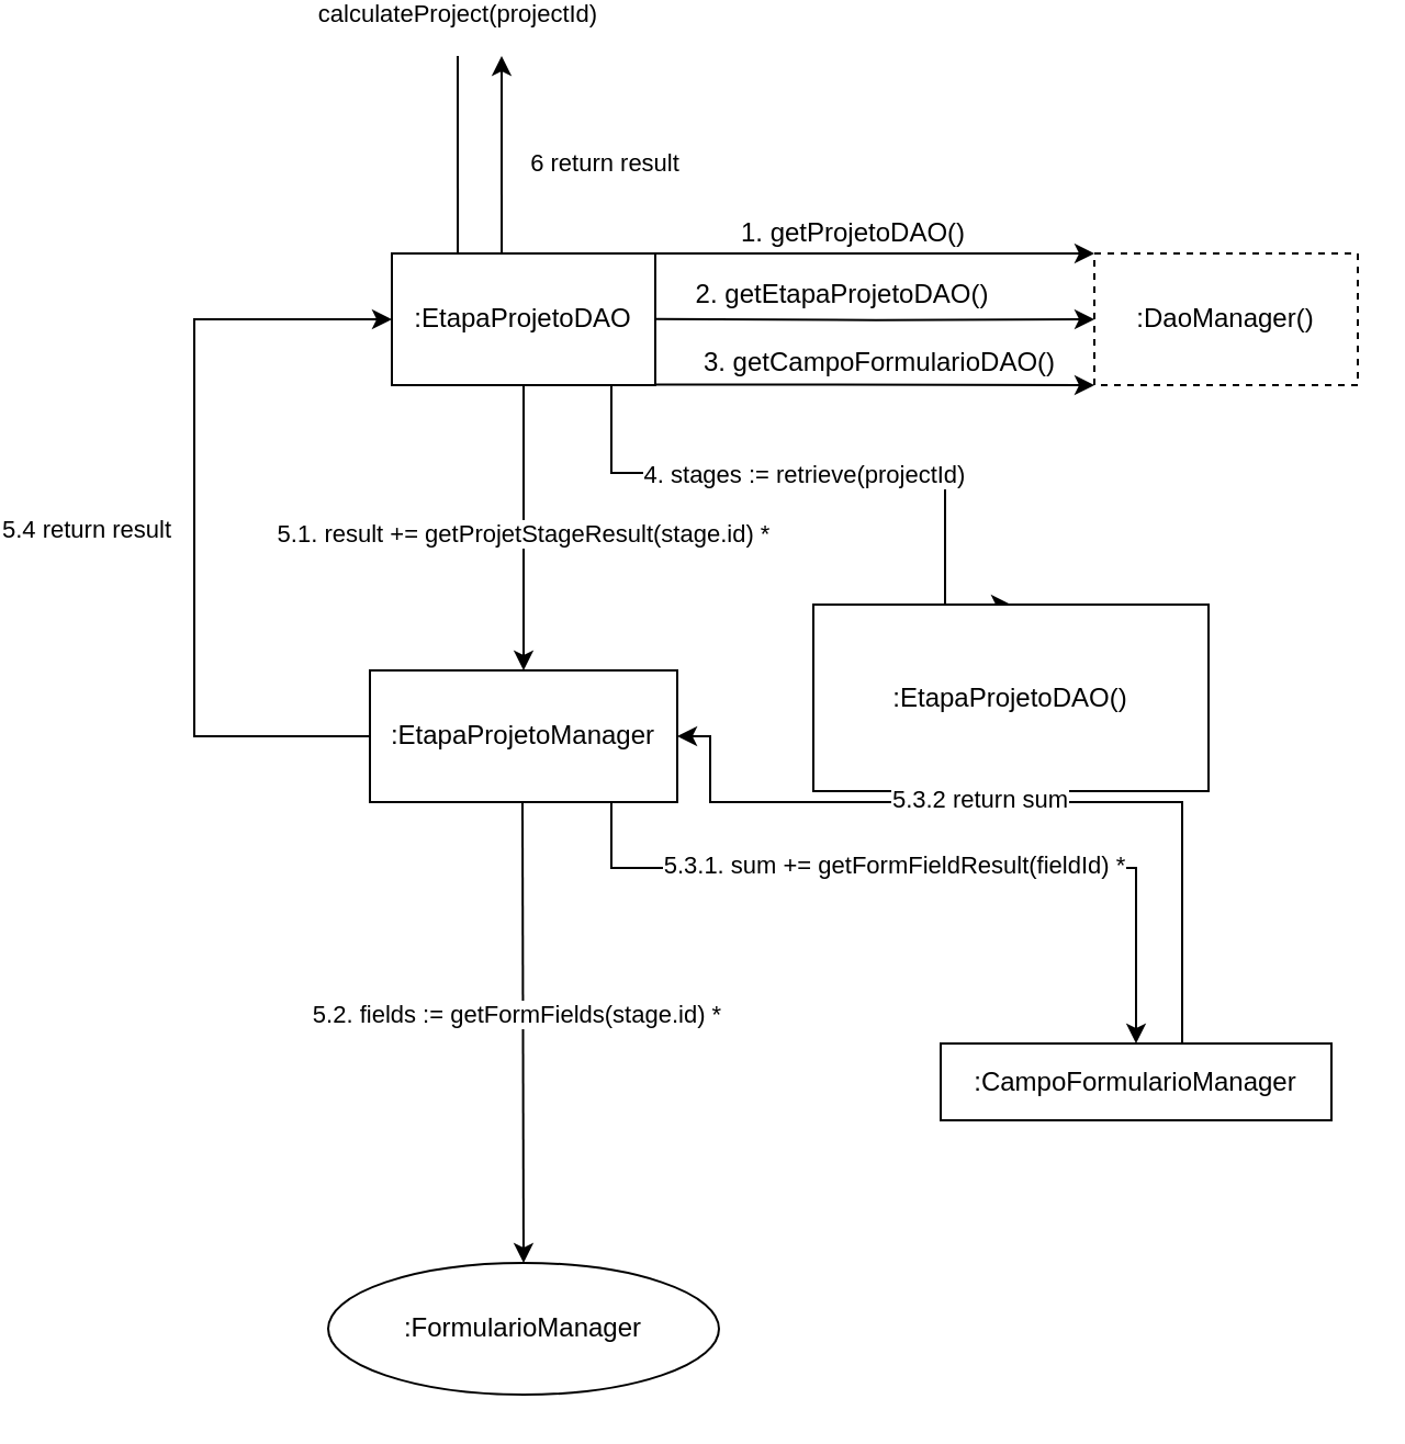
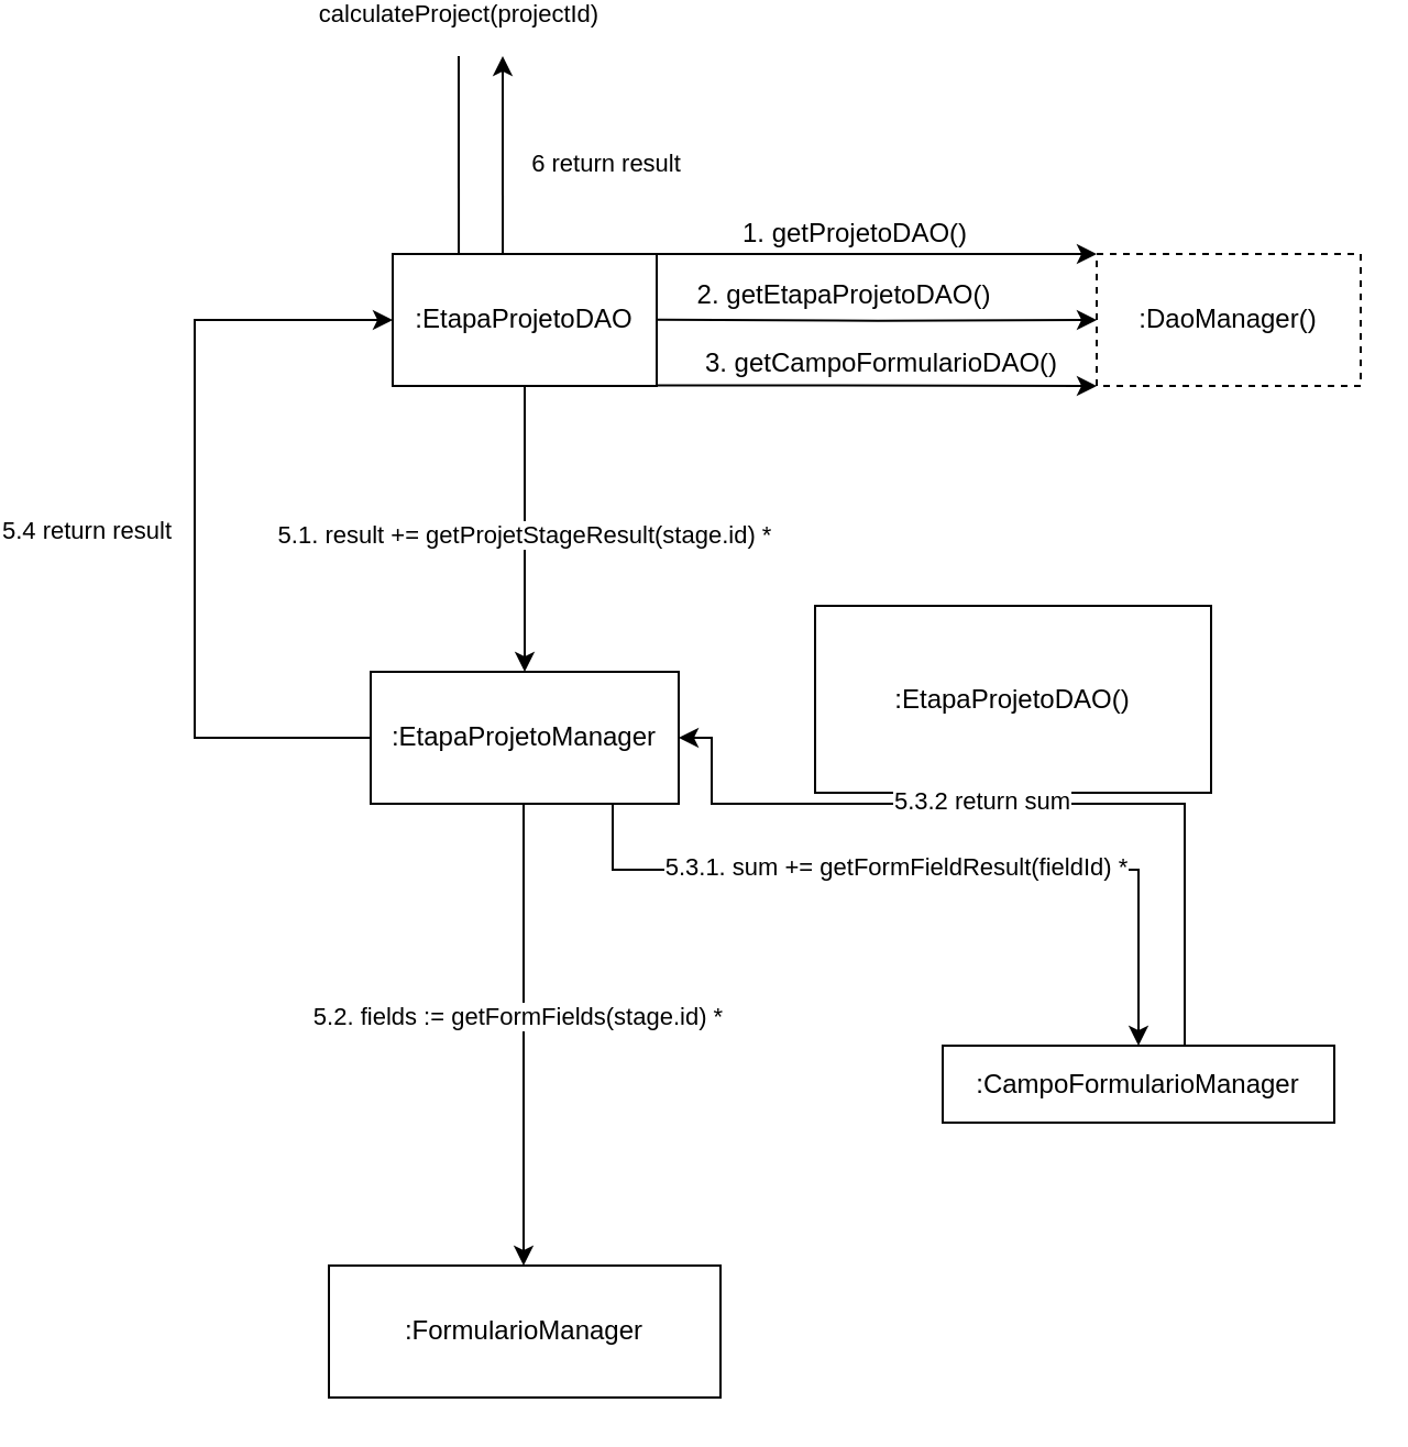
- <mxCell id="5" style="edgeStyle=orthogonalEdgeStyle;rounded=0;orthogonalLoop=1;jettySize=auto;html=1;entryX=0.5;entryY=0;entryDx=0;entryDy=0;" edge="1" parent="1" source="10" target="17"><mxGeometry relative="1" as="geometry"><mxPoint x="350" y="250" as="targetPoint" /><Array as="points"><mxPoint x="210" y="210" /><mxPoint x="362" y="210" /></Array></mxGeometry></mxCell>
- <mxCell id="6" value="4. stages := retrieve(projectId)" style="edgeLabel;html=1;align=center;verticalAlign=middle;resizable=0;points=[];" vertex="1" connectable="0" parent="5"><mxGeometry x="-0.1" relative="1" as="geometry"><mxPoint as="offset" /></mxGeometry></mxCell>
- <mxCell id="25" value=":FormularioManager" style="ellipse;whiteSpace=wrap;html=1;" vertex="1" parent="1"><mxGeometry x="81" y="570" width="178" height="60" as="geometry" /></mxCell>
+ <mxCell id="25" value=":FormularioManager" style="rounded=0;whiteSpace=wrap;html=1;" vertex="1" parent="1"><mxGeometry x="81" y="570" width="178" height="60" as="geometry" /></mxCell>
